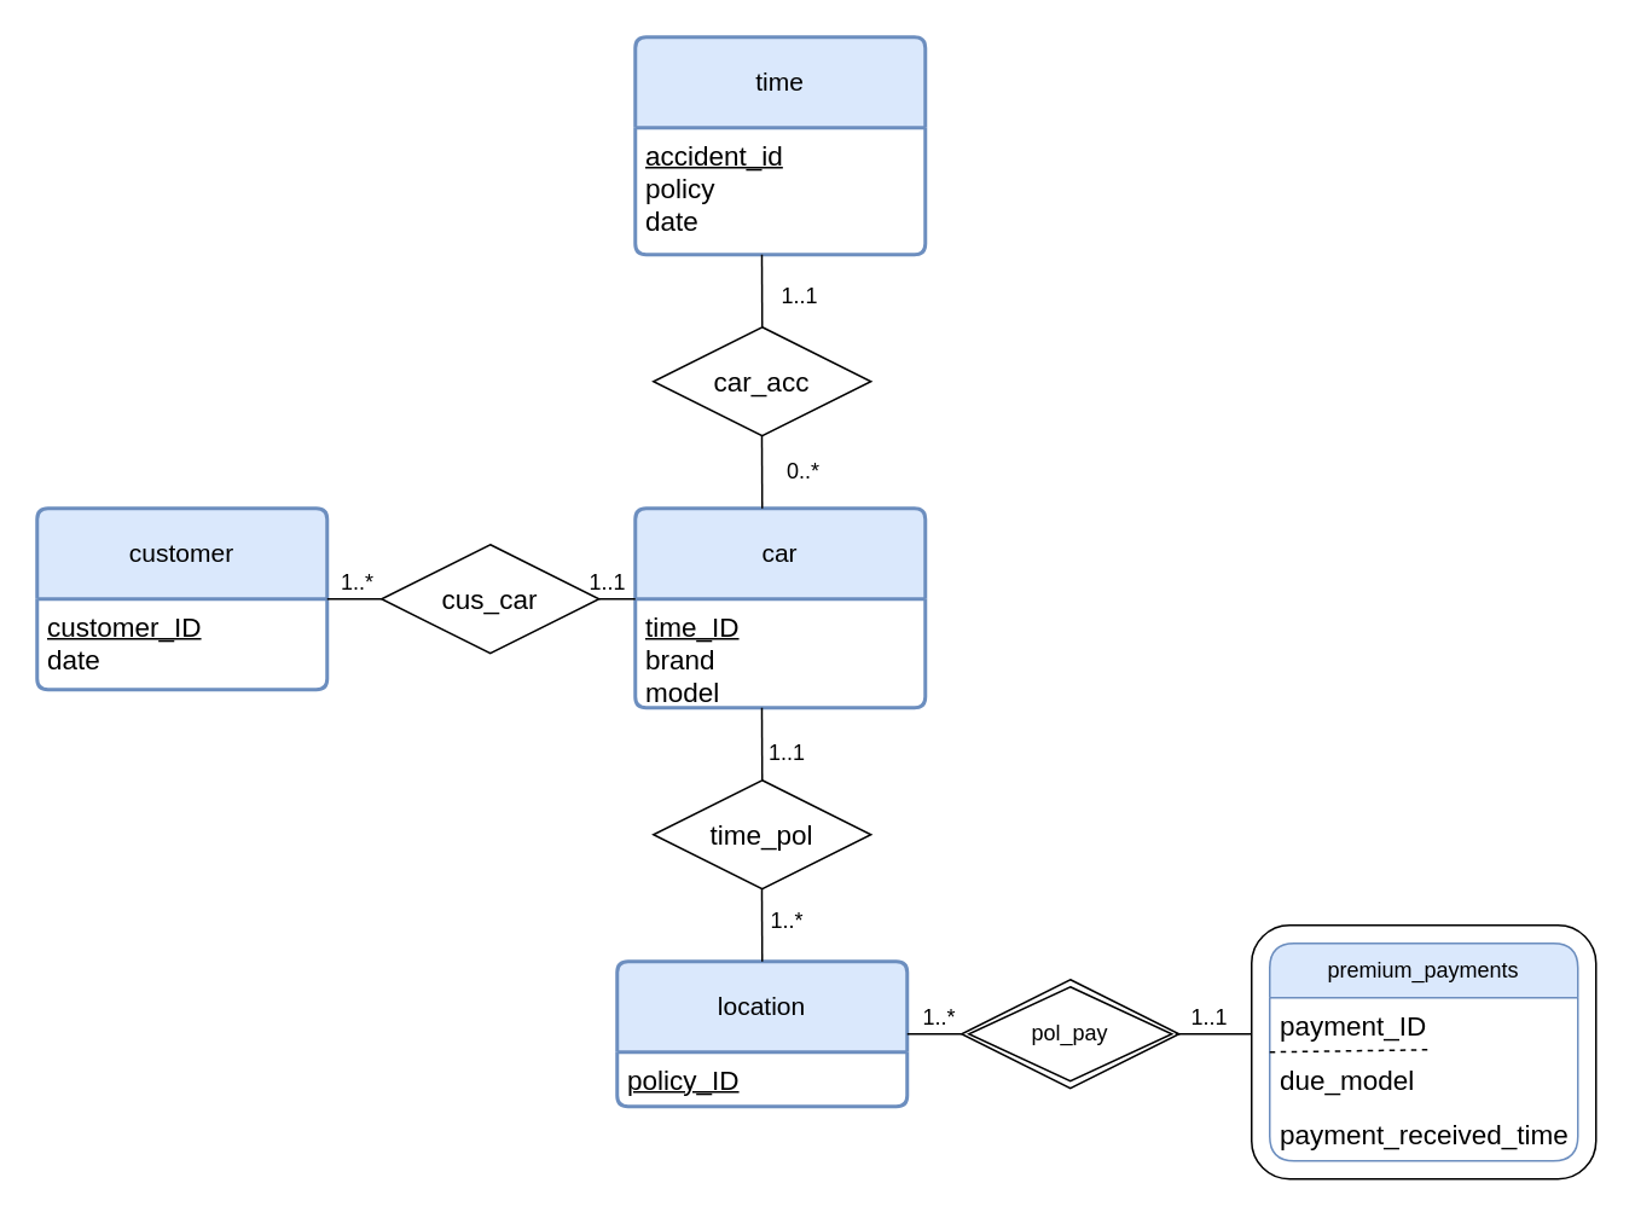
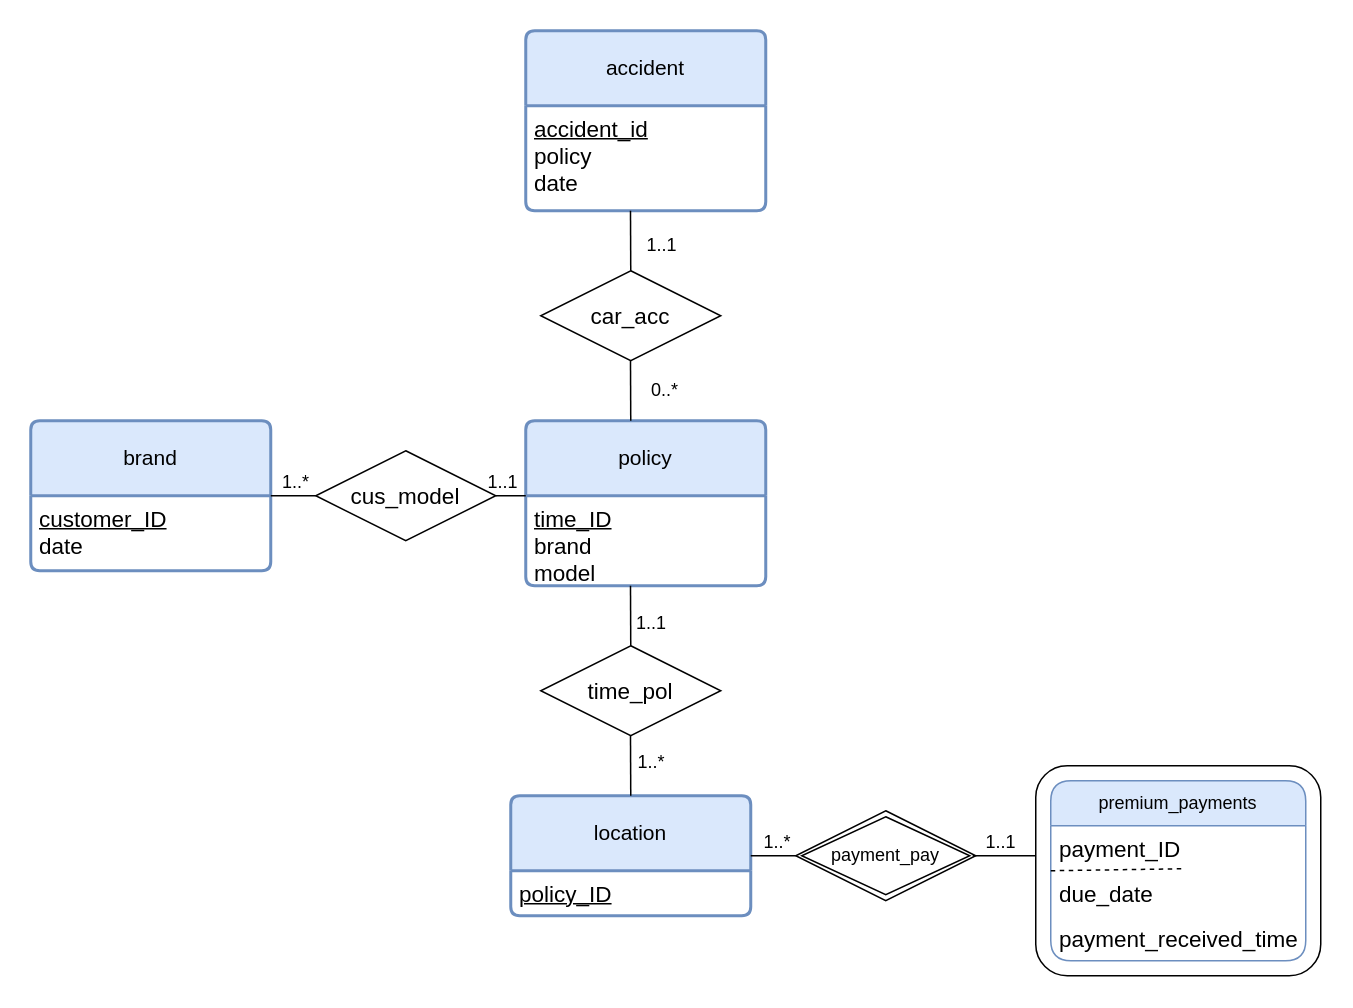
- <mxCell id="7" value="time" style="swimlane;childLayout=stackLayout;horizontal=1;startSize=50;horizontalStack=0;rounded=1;fontSize=14;fontStyle=0;strokeWidth=2;resizeParent=0;resizeLast=1;shadow=0;dashed=0;align=center;arcSize=4;whiteSpace=wrap;html=1;fillColor=#dae8fc;strokeColor=#6c8ebf;" parent="1" vertex="1"><mxGeometry x="350" y="20" width="160" height="120" as="geometry" /></mxCell>
+ <mxCell id="7" value="accident" style="swimlane;childLayout=stackLayout;horizontal=1;startSize=50;horizontalStack=0;rounded=1;fontSize=14;fontStyle=0;strokeWidth=2;resizeParent=0;resizeLast=1;shadow=0;dashed=0;align=center;arcSize=4;whiteSpace=wrap;html=1;fillColor=#dae8fc;strokeColor=#6c8ebf;" parent="1" vertex="1"><mxGeometry x="350" y="20" width="160" height="120" as="geometry" /></mxCell>
- <mxCell id="2" value="customer" style="swimlane;childLayout=stackLayout;horizontal=1;startSize=50;horizontalStack=0;rounded=1;fontSize=14;fontStyle=0;strokeWidth=2;resizeParent=0;resizeLast=1;shadow=0;dashed=0;align=center;arcSize=4;whiteSpace=wrap;html=1;fillColor=#dae8fc;strokeColor=#6c8ebf;" parent="1" vertex="1"><mxGeometry x="20" y="280" width="160" height="100" as="geometry" /></mxCell>
+ <mxCell id="2" value="brand" style="swimlane;childLayout=stackLayout;horizontal=1;startSize=50;horizontalStack=0;rounded=1;fontSize=14;fontStyle=0;strokeWidth=2;resizeParent=0;resizeLast=1;shadow=0;dashed=0;align=center;arcSize=4;whiteSpace=wrap;html=1;fillColor=#dae8fc;strokeColor=#6c8ebf;" parent="1" vertex="1"><mxGeometry x="20" y="280" width="160" height="100" as="geometry" /></mxCell>
- <mxCell id="4" value="car" style="swimlane;childLayout=stackLayout;horizontal=1;startSize=50;horizontalStack=0;rounded=1;fontSize=14;fontStyle=0;strokeWidth=2;resizeParent=0;resizeLast=1;shadow=0;dashed=0;align=center;arcSize=4;whiteSpace=wrap;html=1;fillColor=#dae8fc;strokeColor=#6c8ebf;" parent="1" vertex="1"><mxGeometry x="350" y="280" width="160" height="110" as="geometry" /></mxCell>
+ <mxCell id="4" value="policy" style="swimlane;childLayout=stackLayout;horizontal=1;startSize=50;horizontalStack=0;rounded=1;fontSize=14;fontStyle=0;strokeWidth=2;resizeParent=0;resizeLast=1;shadow=0;dashed=0;align=center;arcSize=4;whiteSpace=wrap;html=1;fillColor=#dae8fc;strokeColor=#6c8ebf;" parent="1" vertex="1"><mxGeometry x="350" y="280" width="160" height="110" as="geometry" /></mxCell>
- <mxCell id="9" value="&lt;span style=&quot;font-size: 15px;&quot;&gt;cus_car&lt;/span&gt;" style="shape=rhombus;perimeter=rhombusPerimeter;whiteSpace=wrap;html=1;align=center;" parent="1" vertex="1"><mxGeometry x="210" y="300" width="120" height="60" as="geometry" /></mxCell>
+ <mxCell id="9" value="&lt;span style=&quot;font-size: 15px;&quot;&gt;cus_model&lt;/span&gt;" style="shape=rhombus;perimeter=rhombusPerimeter;whiteSpace=wrap;html=1;align=center;" parent="1" vertex="1"><mxGeometry x="210" y="300" width="120" height="60" as="geometry" /></mxCell>
- <mxCell id="14" value="pol_pay" style="shape=rhombus;double=1;perimeter=rhombusPerimeter;whiteSpace=wrap;html=1;align=center;" parent="1" vertex="1"><mxGeometry x="530" y="540" width="120" height="60" as="geometry" /></mxCell>
+ <mxCell id="14" value="payment_pay" style="shape=rhombus;double=1;perimeter=rhombusPerimeter;whiteSpace=wrap;html=1;align=center;" parent="1" vertex="1"><mxGeometry x="530" y="540" width="120" height="60" as="geometry" /></mxCell>
- <mxCell id="24" value="&lt;font style=&quot;font-size: 15px;&quot;&gt;due_model&lt;/font&gt;" style="text;strokeColor=none;fillColor=none;align=left;verticalAlign=middle;spacingLeft=4;spacingRight=4;overflow=hidden;points=[[0,0.5],[1,0.5]];portConstraint=eastwest;rotatable=0;whiteSpace=wrap;html=1;" parent="21" vertex="1"><mxGeometry y="60" width="170" height="30" as="geometry" /></mxCell>
+ <mxCell id="24" value="&lt;font style=&quot;font-size: 15px;&quot;&gt;due_date&lt;/font&gt;" style="text;strokeColor=none;fillColor=none;align=left;verticalAlign=middle;spacingLeft=4;spacingRight=4;overflow=hidden;points=[[0,0.5],[1,0.5]];portConstraint=eastwest;rotatable=0;whiteSpace=wrap;html=1;" parent="21" vertex="1"><mxGeometry y="60" width="170" height="30" as="geometry" /></mxCell>
